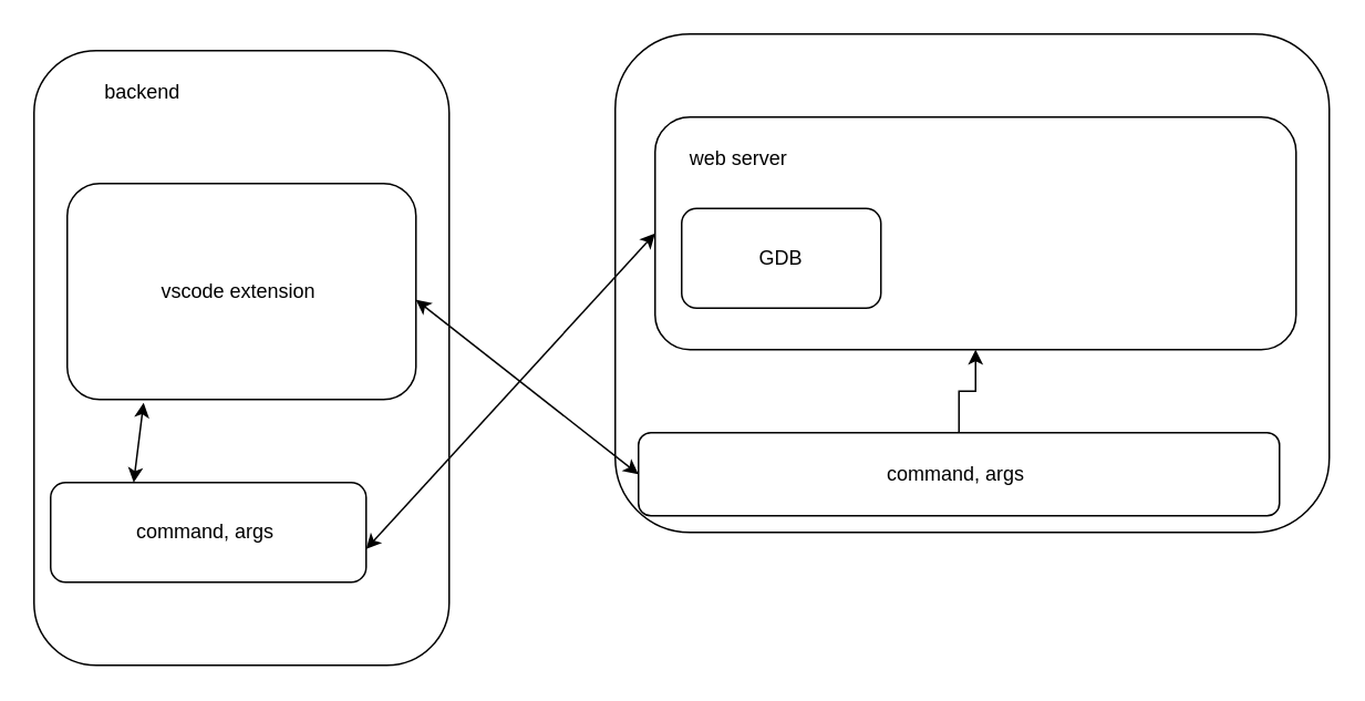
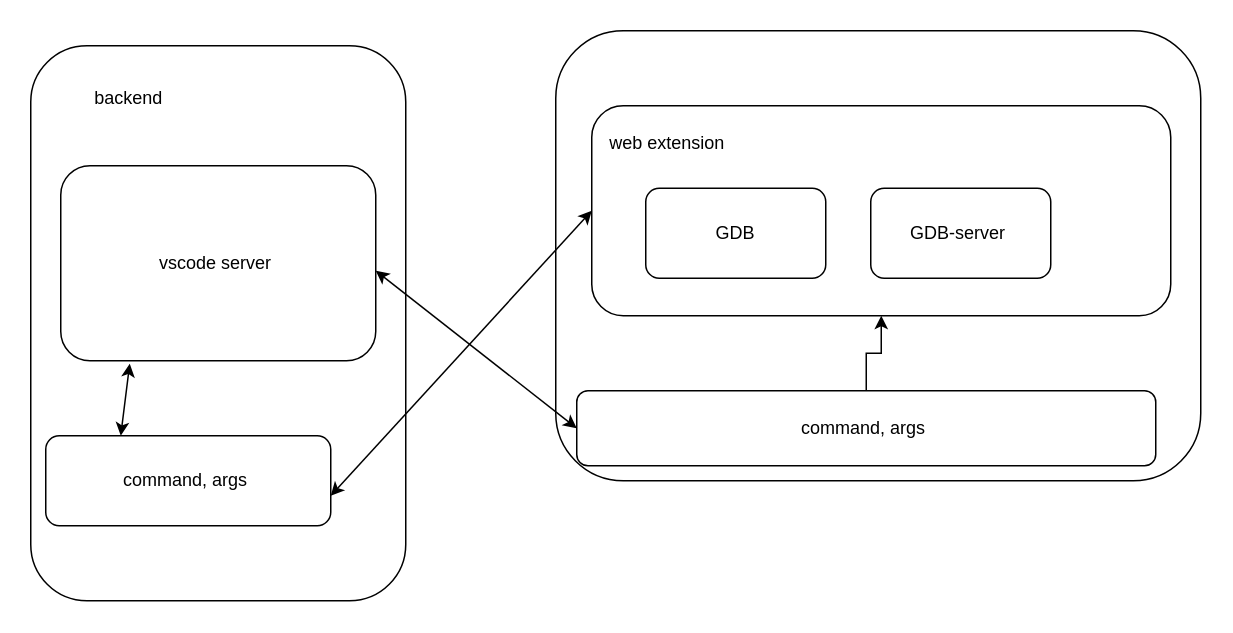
- <mxCell id="3" value="backend" style="text;html=1;align=center;verticalAlign=middle;resizable=0;points=[];autosize=1;strokeColor=none;fillColor=none;" vertex="1" parent="1"><mxGeometry x="50" y="40" width="70" height="30" as="geometry" /></mxCell>
+ <mxCell id="3" value="backend" style="text;html=1;align=center;verticalAlign=middle;resizable=0;points=[];autosize=1;strokeColor=none;fillColor=none;" vertex="1" parent="1"><mxGeometry x="50" y="50" width="70" height="30" as="geometry" /></mxCell>
- <mxCell id="6" value="web server" style="text;html=1;align=center;verticalAlign=middle;resizable=0;points=[];autosize=1;strokeColor=none;fillColor=none;" vertex="1" parent="1"><mxGeometry x="394" y="80" width="100" height="30" as="geometry" /></mxCell>
+ <mxCell id="6" value="web extension" style="text;html=1;align=center;verticalAlign=middle;resizable=0;points=[];autosize=1;strokeColor=none;fillColor=none;" vertex="1" parent="1"><mxGeometry x="394" y="80" width="100" height="30" as="geometry" /></mxCell>
- <mxCell id="7" value="GDB" style="rounded=1;whiteSpace=wrap;html=1;" vertex="1" parent="1"><mxGeometry x="410" y="125" width="120" height="60" as="geometry" /></mxCell>
+ <mxCell id="7" value="GDB" style="rounded=1;whiteSpace=wrap;html=1;" vertex="1" parent="1"><mxGeometry x="430" y="125" width="120" height="60" as="geometry" /></mxCell>
+ <mxCell id="8" value="GDB-server&amp;nbsp;" style="rounded=1;whiteSpace=wrap;html=1;" vertex="1" parent="1"><mxGeometry x="580" y="125" width="120" height="60" as="geometry" /></mxCell>
- <mxCell id="9" value="vscode extension&amp;nbsp;" style="rounded=1;whiteSpace=wrap;html=1;" vertex="1" parent="1"><mxGeometry x="40" y="110" width="210" height="130" as="geometry" /></mxCell>
+ <mxCell id="9" value="vscode server&amp;nbsp;" style="rounded=1;whiteSpace=wrap;html=1;" vertex="1" parent="1"><mxGeometry x="40" y="110" width="210" height="130" as="geometry" /></mxCell>
